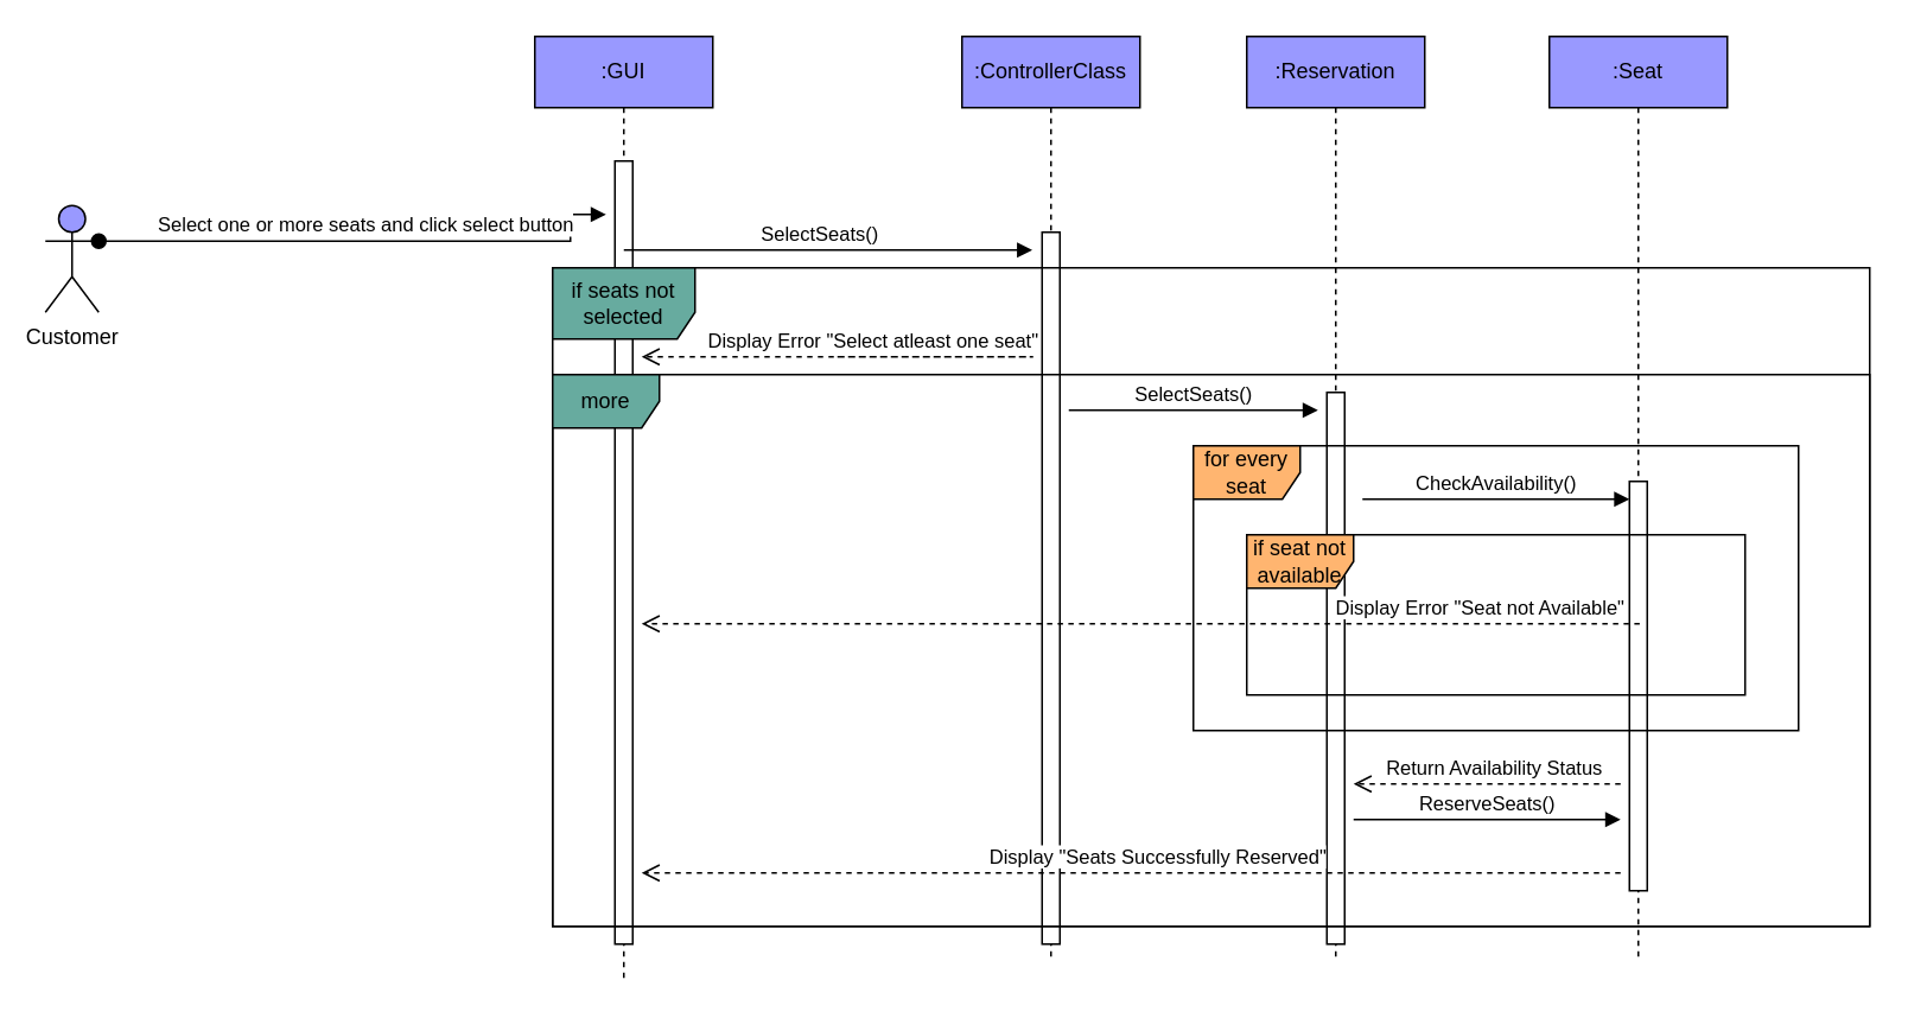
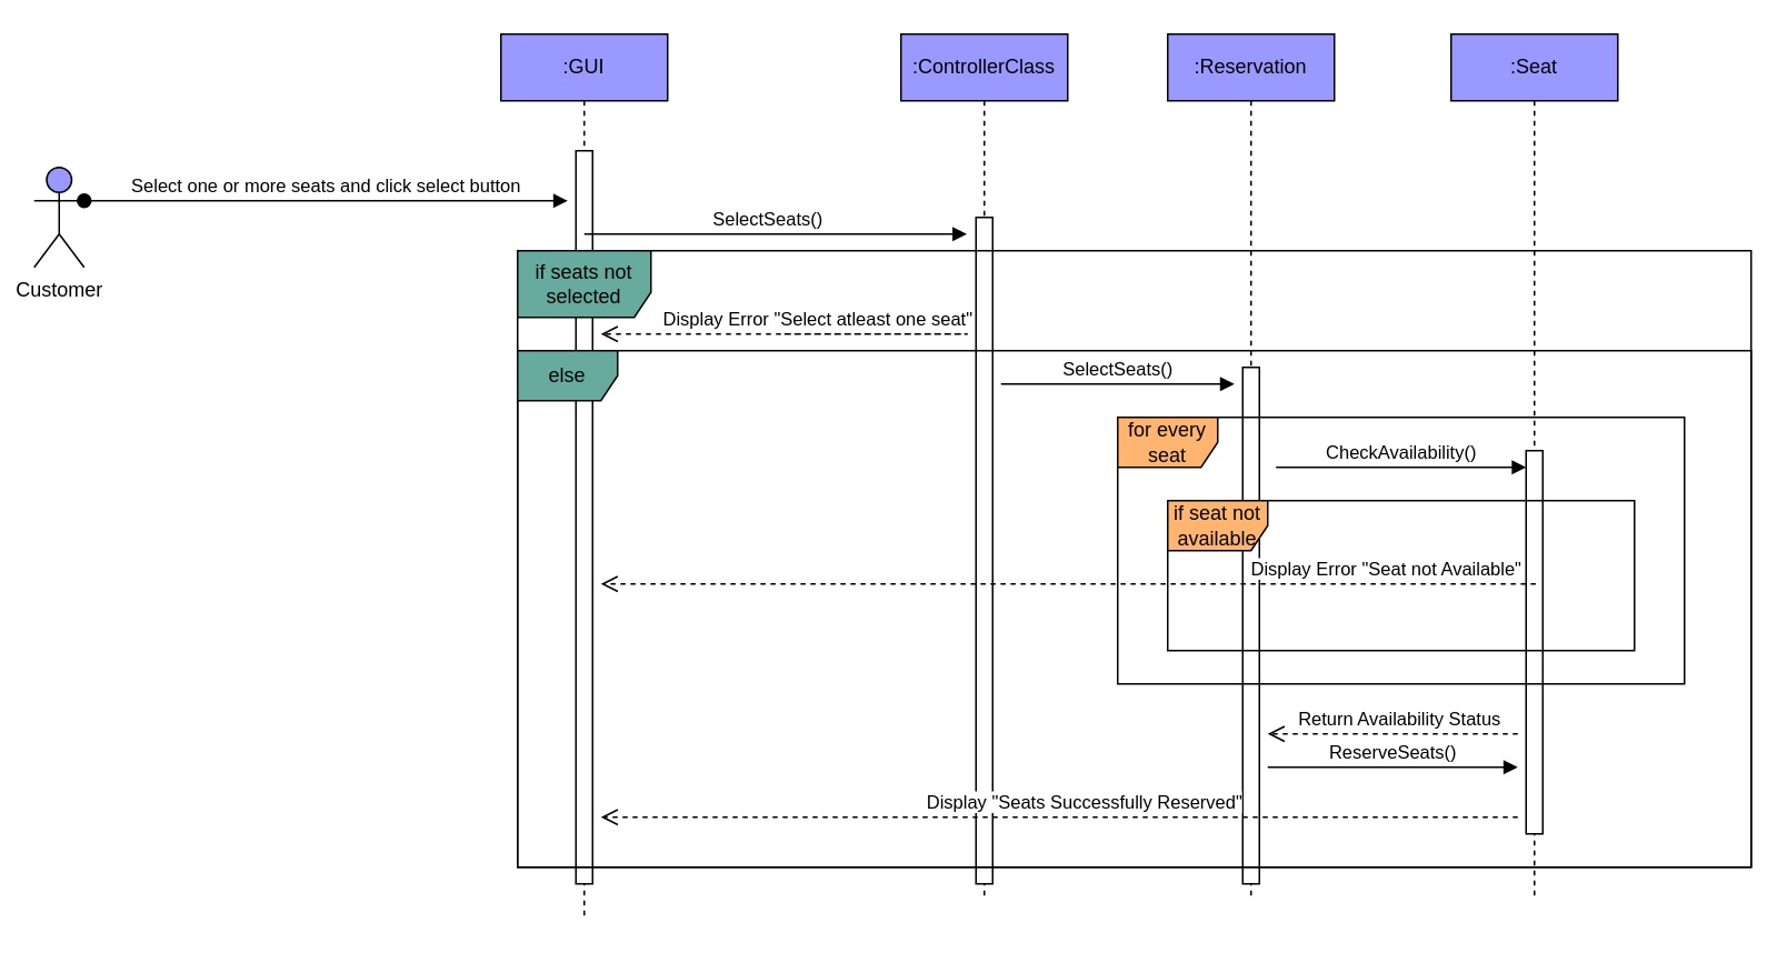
- <mxCell id="5" value="Customer" style="shape=umlActor;verticalLabelPosition=bottom;verticalAlign=top;html=1;outlineConnect=0;fillColor=#9999FF;" vertex="1" parent="1"><mxGeometry x="25" y="115" width="30" height="60" as="geometry" /></mxCell>
+ <mxCell id="5" value="Customer" style="shape=umlActor;verticalLabelPosition=bottom;verticalAlign=top;html=1;outlineConnect=0;fillColor=#9999FF;" vertex="1" parent="1"><mxGeometry x="20" y="100" width="30" height="60" as="geometry" /></mxCell>
- <mxCell id="22" value="more" style="shape=umlFrame;whiteSpace=wrap;html=1;pointerEvents=0;fillColor=#67AB9F;" vertex="1" parent="1"><mxGeometry x="310" y="210" width="740" height="310" as="geometry" /></mxCell>
+ <mxCell id="22" value="else" style="shape=umlFrame;whiteSpace=wrap;html=1;pointerEvents=0;fillColor=#67AB9F;" vertex="1" parent="1"><mxGeometry x="310" y="210" width="740" height="310" as="geometry" /></mxCell>
